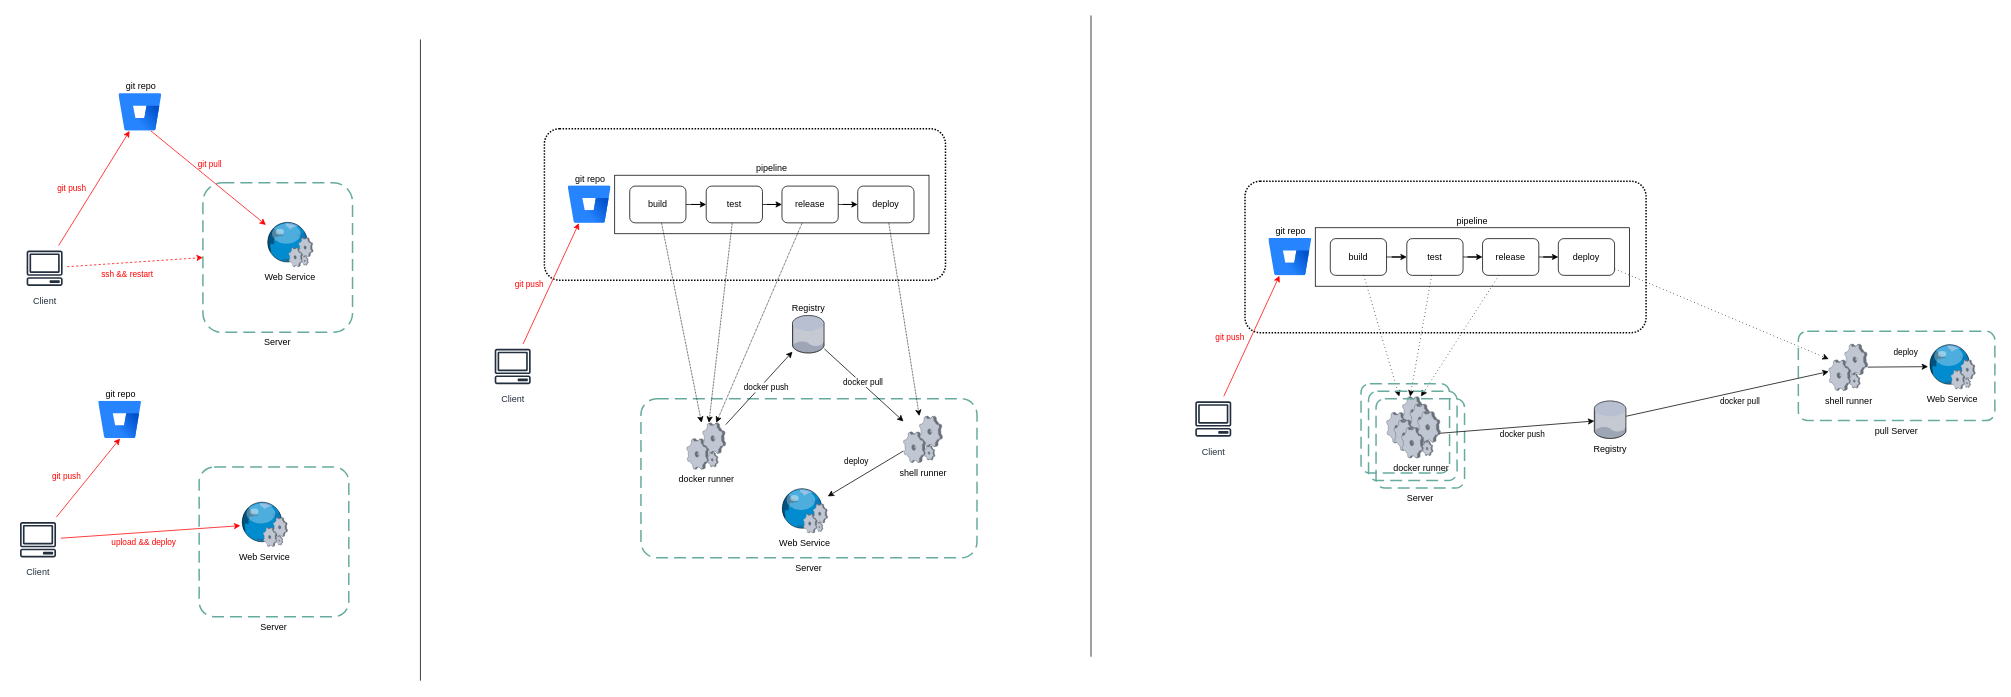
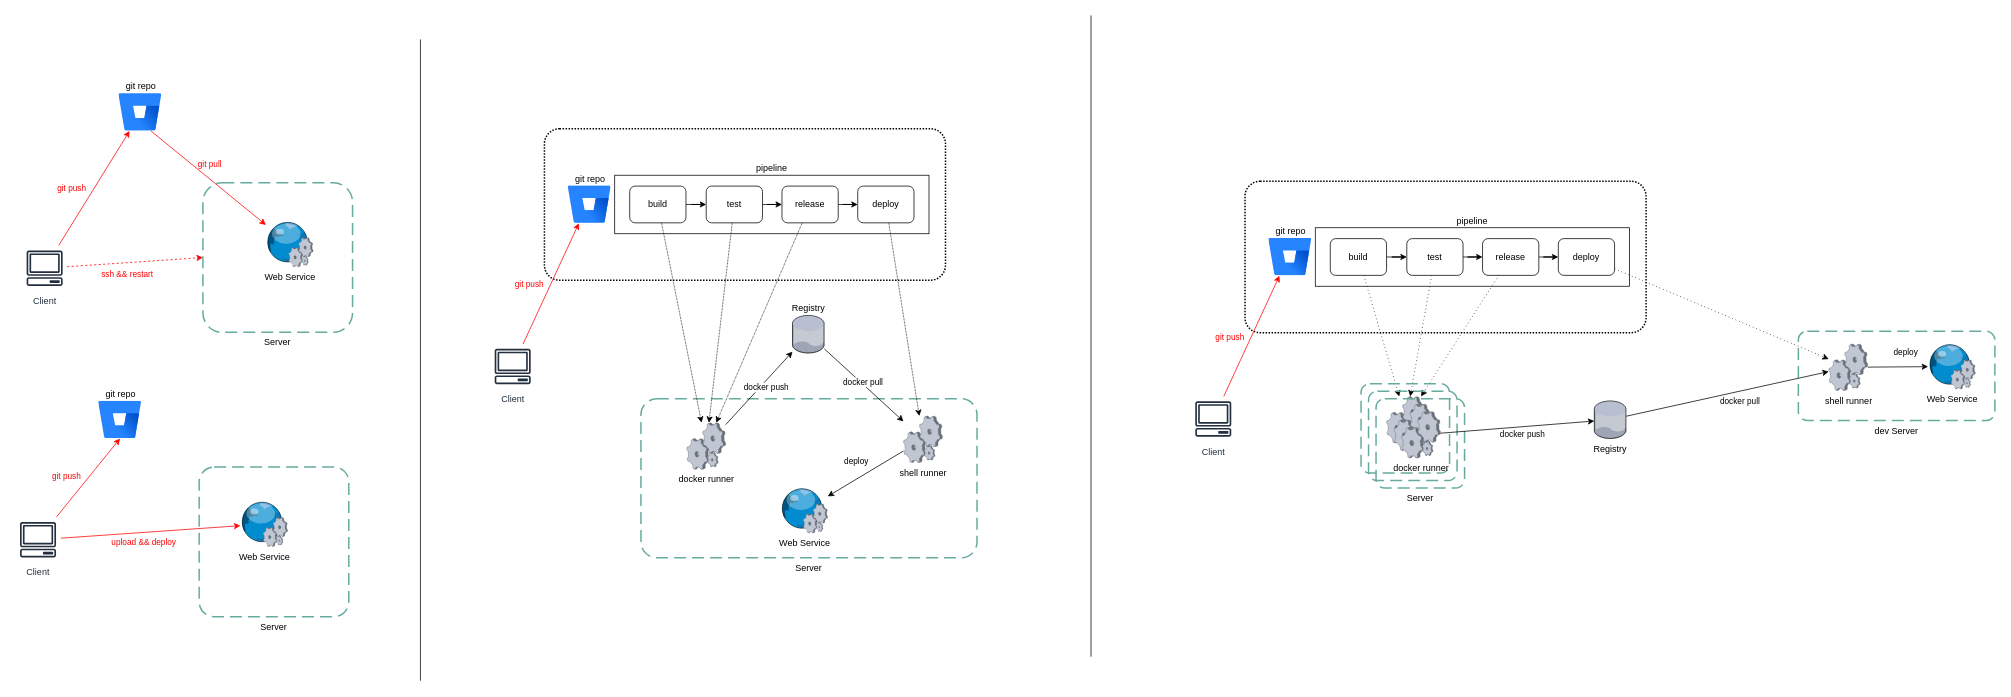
- <mxCell id="2" value="pull Server" style="rounded=1;arcSize=10;dashed=1;strokeColor=#67AB9F;fillColor=none;gradientColor=none;dashPattern=8 4;strokeWidth=2;labelPosition=center;verticalLabelPosition=bottom;align=center;verticalAlign=top;movable=1;resizable=1;rotatable=1;deletable=1;editable=1;locked=0;connectable=1;" vertex="1" parent="1"><mxGeometry x="2397" y="441" width="262" height="119" as="geometry" /></mxCell>
+ <mxCell id="2" value="dev Server" style="rounded=1;arcSize=10;dashed=1;strokeColor=#67AB9F;fillColor=none;gradientColor=none;dashPattern=8 4;strokeWidth=2;labelPosition=center;verticalLabelPosition=bottom;align=center;verticalAlign=top;movable=1;resizable=1;rotatable=1;deletable=1;editable=1;locked=0;connectable=1;" vertex="1" parent="1"><mxGeometry x="2397" y="441" width="262" height="119" as="geometry" /></mxCell>
